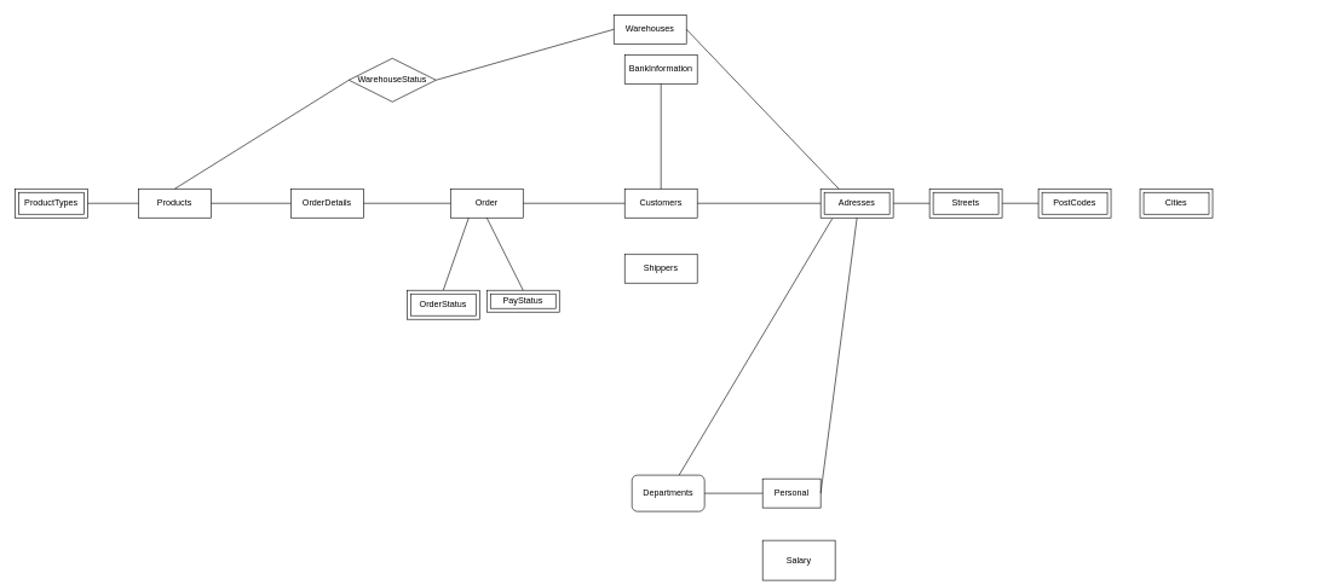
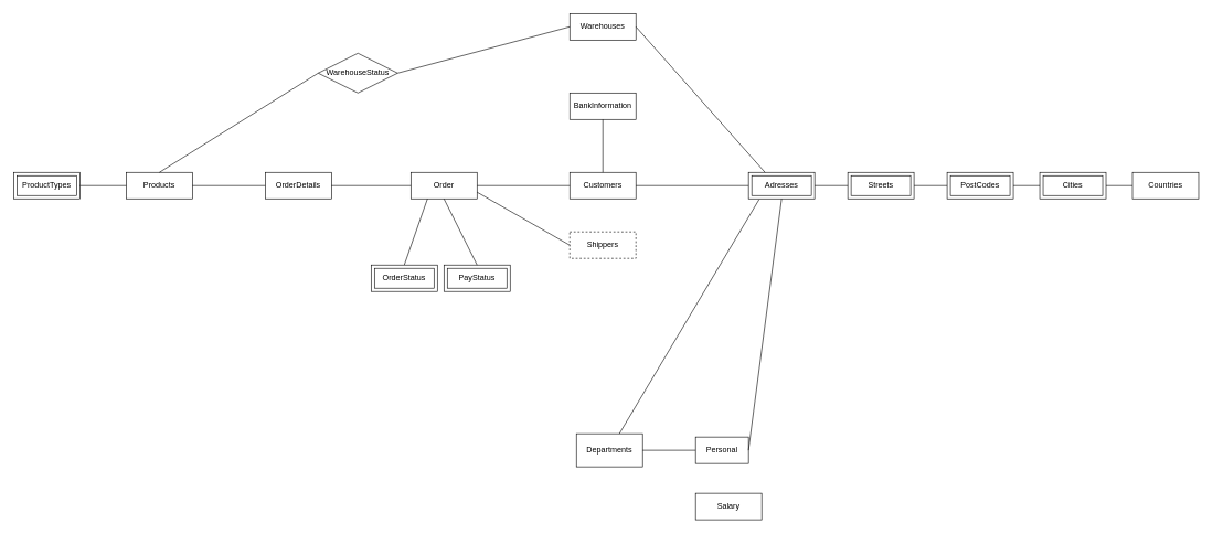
- <mxCell id="26" value="Warehouses" style="whiteSpace=wrap;html=1;align=center;" vertex="1" parent="1"><mxGeometry x="845" y="20" width="100" height="40" as="geometry" /></mxCell>
+ <mxCell id="26" value="Warehouses" style="whiteSpace=wrap;html=1;align=center;" vertex="1" parent="1"><mxGeometry x="860" y="20" width="100" height="40" as="geometry" /></mxCell>
- <mxCell id="22" value="BankInformation" style="whiteSpace=wrap;html=1;align=center;" vertex="1" parent="1"><mxGeometry x="860" y="75" width="100" height="40" as="geometry" /></mxCell>
+ <mxCell id="22" value="BankInformation" style="whiteSpace=wrap;html=1;align=center;" vertex="1" parent="1"><mxGeometry x="860" y="140" width="100" height="40" as="geometry" /></mxCell>
+ <mxCell id="16" value="" style="endArrow=none;html=1;rounded=0;entryX=0;entryY=0.5;entryDx=0;entryDy=0;exitX=1;exitY=0.5;exitDx=0;exitDy=0;" edge="1" parent="1" source="4" target="5"><mxGeometry relative="1" as="geometry"><mxPoint x="1020" y="340" as="sourcePoint" /><mxPoint x="1190" y="340" as="targetPoint" /></mxGeometry></mxCell>
+ <mxCell id="17" value="" style="endArrow=none;html=1;rounded=0;entryX=0;entryY=0.5;entryDx=0;entryDy=0;exitX=1;exitY=0.5;exitDx=0;exitDy=0;" edge="1" parent="1" source="5" target="6"><mxGeometry relative="1" as="geometry"><mxPoint x="1680" y="280" as="sourcePoint" /><mxPoint x="1200" y="350" as="targetPoint" /></mxGeometry></mxCell>
+ <mxCell id="6" value="Countries" style="whiteSpace=wrap;html=1;align=center;" vertex="1" parent="1"><mxGeometry x="1710" y="260" width="100" height="40" as="geometry" /></mxCell>
+ <mxCell id="20" value="" style="endArrow=none;html=1;rounded=0;entryX=0;entryY=0.5;entryDx=0;entryDy=0;exitX=1;exitY=0.75;exitDx=0;exitDy=0;" edge="1" parent="1" source="18" target="8"><mxGeometry relative="1" as="geometry"><mxPoint y="340" as="sourcePoint" x="670" /><mxPoint x="810" y="340" as="targetPoint" /></mxGeometry></mxCell>
- <mxCell id="8" value="Shippers" style="whiteSpace=wrap;html=1;align=center;" vertex="1" parent="1"><mxGeometry x="860" y="350" width="100" height="40" as="geometry" /></mxCell>
+ <mxCell id="8" value="Shippers" style="whiteSpace=wrap;html=1;align=center;dashed=1;" vertex="1" parent="1"><mxGeometry x="860" y="350" width="100" height="40" as="geometry" /></mxCell>
- <mxCell id="37" value="PayStatus" style="shape=ext;margin=3;double=1;whiteSpace=wrap;html=1;align=center;" vertex="1" parent="1"><mxGeometry x="670" y="400" width="100" height="30" as="geometry" /></mxCell>
+ <mxCell id="37" value="PayStatus" style="shape=ext;margin=3;double=1;whiteSpace=wrap;html=1;align=center;" vertex="1" parent="1"><mxGeometry y="400" width="100" height="40" as="geometry" x="670" /></mxCell>
- <mxCell id="9" value="Departments" style="whiteSpace=wrap;html=1;align=center;rounded=1;" vertex="1" parent="1"><mxGeometry x="870" y="655" width="100" height="50" as="geometry" /></mxCell>
+ <mxCell id="9" value="Departments" style="whiteSpace=wrap;html=1;align=center;" vertex="1" parent="1"><mxGeometry x="870" y="655" width="100" height="50" as="geometry" /></mxCell>
- <mxCell id="39" value="Salary" style="whiteSpace=wrap;html=1;align=center;" vertex="1" parent="1"><mxGeometry x="1050" y="745" width="100" height="55" as="geometry" /></mxCell>
+ <mxCell id="39" value="Salary" style="whiteSpace=wrap;html=1;align=center;" vertex="1" parent="1"><mxGeometry x="1050" y="745" width="100" height="40" as="geometry" /></mxCell>
